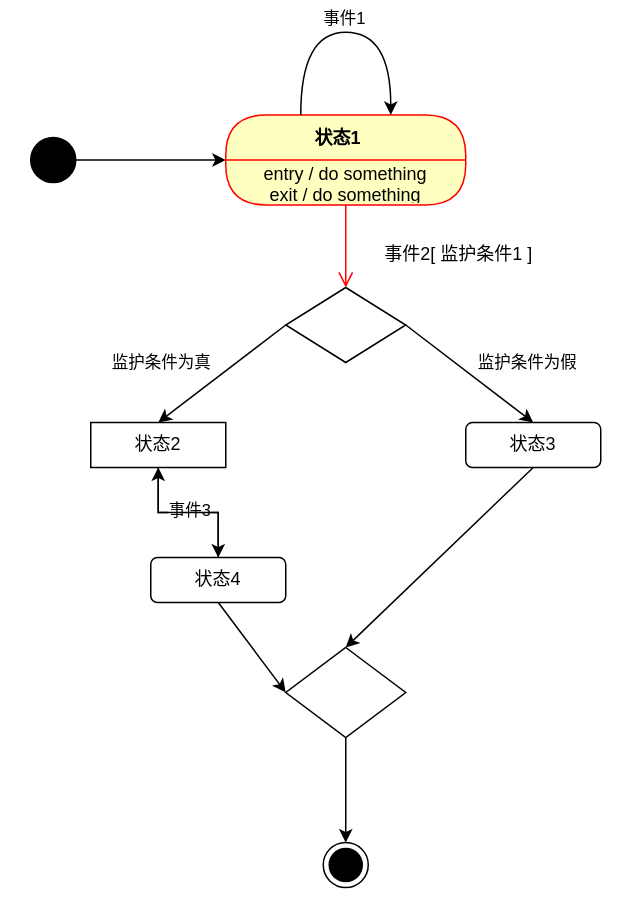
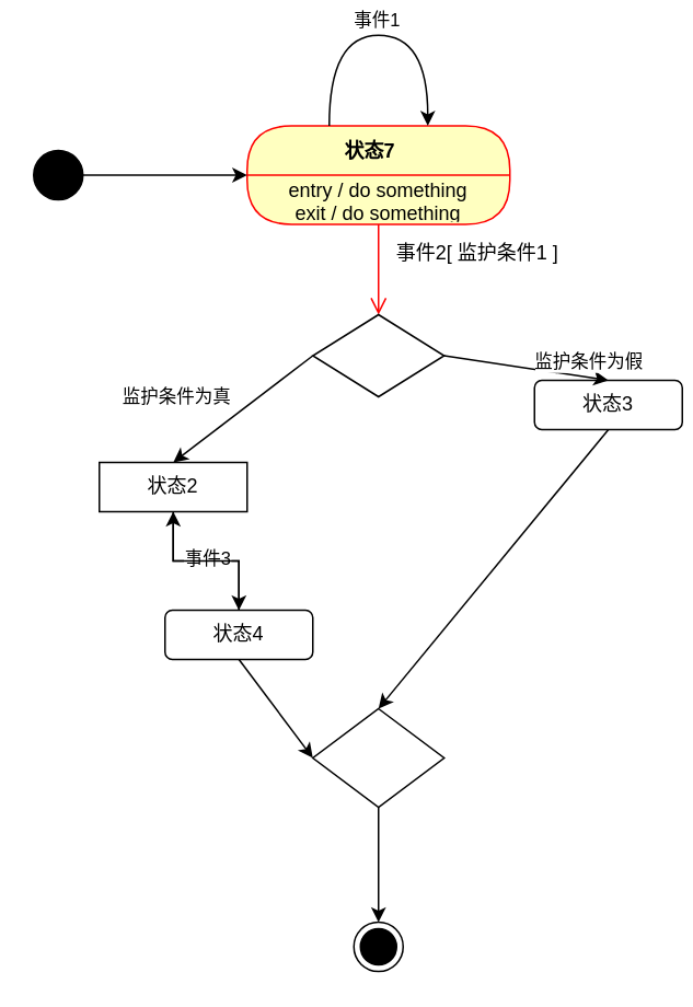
- <mxCell id="2" value="状态1   " style="swimlane;fontStyle=1;align=center;verticalAlign=middle;childLayout=stackLayout;horizontal=1;startSize=30;horizontalStack=0;resizeParent=0;resizeLast=1;container=0;fontColor=#000000;collapsible=0;rounded=1;arcSize=30;strokeColor=#ff0000;fillColor=#ffffc0;swimlaneFillColor=#ffffc0;dropTarget=0;" vertex="1" parent="1"><mxGeometry x="150" y="76" width="160" height="60" as="geometry" /></mxCell>
+ <mxCell id="2" value="状态7   " style="swimlane;fontStyle=1;align=center;verticalAlign=middle;childLayout=stackLayout;horizontal=1;startSize=30;horizontalStack=0;resizeParent=0;resizeLast=1;container=0;fontColor=#000000;collapsible=0;rounded=1;arcSize=30;strokeColor=#ff0000;fillColor=#ffffc0;swimlaneFillColor=#ffffc0;dropTarget=0;" vertex="1" parent="1"><mxGeometry x="150" y="76" width="160" height="60" as="geometry" /></mxCell>
- <mxCell id="15" value="事件2[ 监护条件1 ]" style="text;html=1;align=center;verticalAlign=middle;resizable=0;points=[];autosize=1;strokeColor=none;fillColor=none;" vertex="1" parent="1"><mxGeometry x="245" y="154" width="120" height="30" as="geometry" /></mxCell>
+ <mxCell id="15" value="事件2[ 监护条件1 ]" style="text;html=1;align=center;verticalAlign=middle;resizable=0;points=[];autosize=1;strokeColor=none;fillColor=none;" vertex="1" parent="1"><mxGeometry x="230" y="139" width="120" height="30" as="geometry" /></mxCell>
- <mxCell id="10" value="状态3" style="rounded=1;whiteSpace=wrap;html=1;" vertex="1" parent="1"><mxGeometry x="310" y="281" width="90" height="30" as="geometry" /></mxCell>
+ <mxCell id="10" value="状态3" style="rounded=1;whiteSpace=wrap;html=1;" vertex="1" parent="1"><mxGeometry x="325" y="231" width="90" height="30" as="geometry" /></mxCell>
